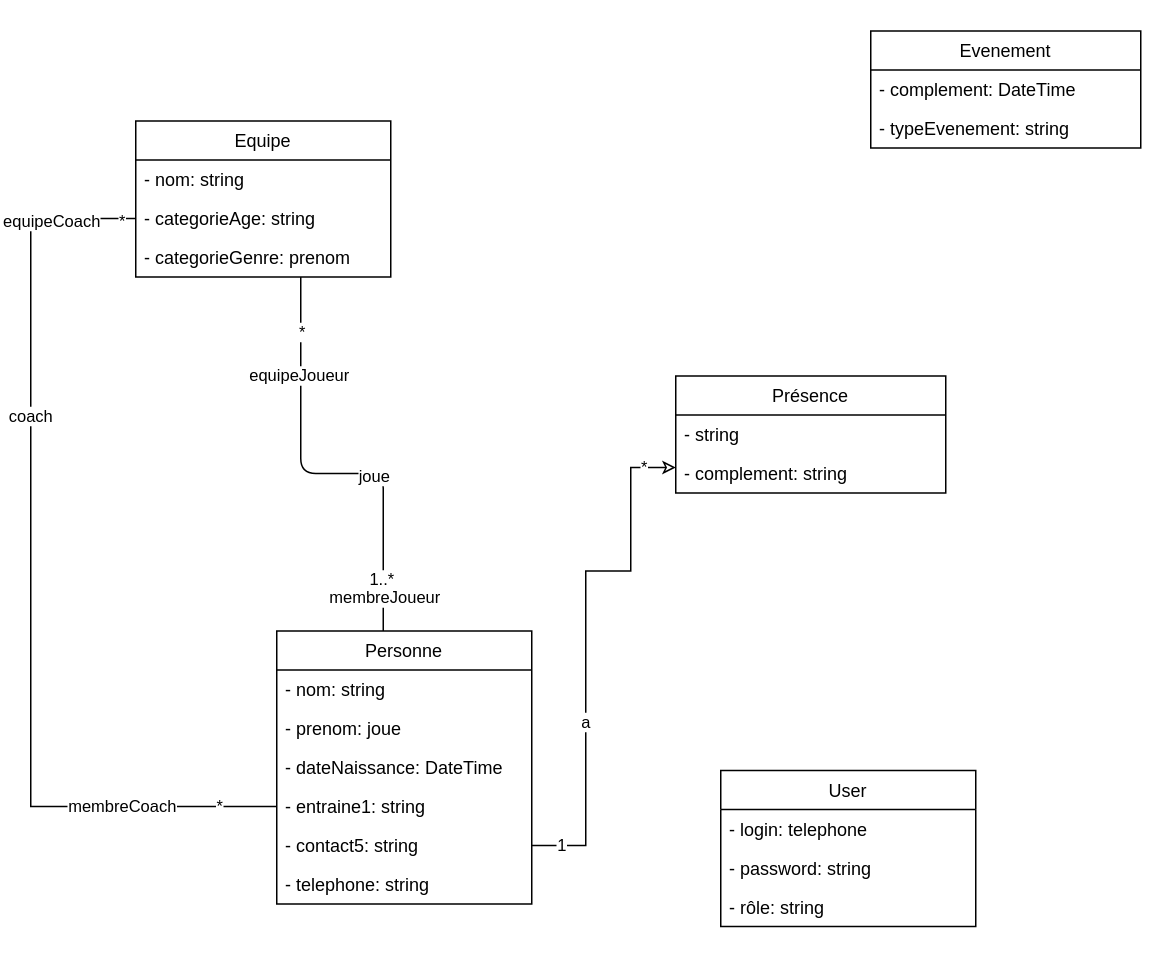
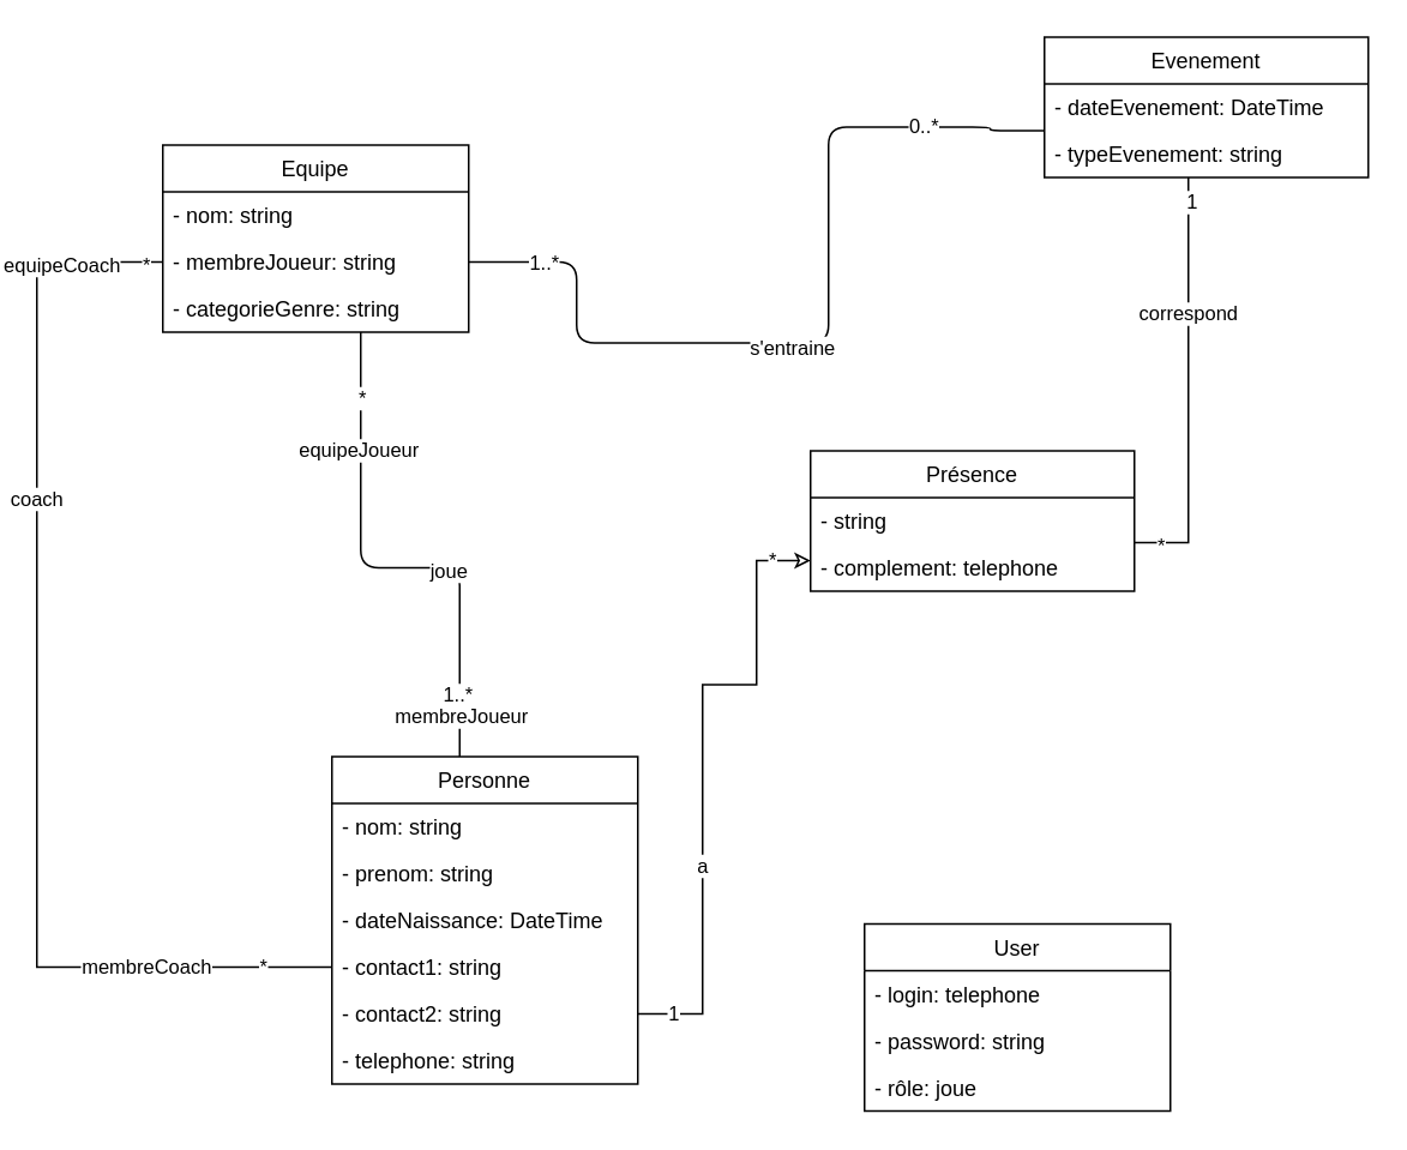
- <mxCell id="24" value="- complement: DateTime" style="text;strokeColor=none;fillColor=none;align=left;verticalAlign=top;spacingLeft=4;spacingRight=4;overflow=hidden;rotatable=0;points=[[0,0.5],[1,0.5]];portConstraint=eastwest;" parent="23" vertex="1"><mxGeometry y="26" width="180" height="26" as="geometry" /></mxCell>
+ <mxCell id="24" value="- dateEvenement: DateTime" style="text;strokeColor=none;fillColor=none;align=left;verticalAlign=top;spacingLeft=4;spacingRight=4;overflow=hidden;rotatable=0;points=[[0,0.5],[1,0.5]];portConstraint=eastwest;" parent="23" vertex="1"><mxGeometry y="26" width="180" height="26" as="geometry" /></mxCell>
- <mxCell id="11" value="- categorieAge: string" style="text;strokeColor=none;fillColor=none;align=left;verticalAlign=top;spacingLeft=4;spacingRight=4;overflow=hidden;rotatable=0;points=[[0,0.5],[1,0.5]];portConstraint=eastwest;" parent="9" vertex="1"><mxGeometry y="52" width="170" height="26" as="geometry" /></mxCell>
+ <mxCell id="11" value="- membreJoueur: string" style="text;strokeColor=none;fillColor=none;align=left;verticalAlign=top;spacingLeft=4;spacingRight=4;overflow=hidden;rotatable=0;points=[[0,0.5],[1,0.5]];portConstraint=eastwest;" parent="9" vertex="1"><mxGeometry y="52" width="170" height="26" as="geometry" /></mxCell>
- <mxCell id="12" value="- categorieGenre: prenom" style="text;strokeColor=none;fillColor=none;align=left;verticalAlign=top;spacingLeft=4;spacingRight=4;overflow=hidden;rotatable=0;points=[[0,0.5],[1,0.5]];portConstraint=eastwest;" parent="9" vertex="1"><mxGeometry y="78" width="170" height="26" as="geometry" /></mxCell>
+ <mxCell id="12" value="- categorieGenre: string" style="text;strokeColor=none;fillColor=none;align=left;verticalAlign=top;spacingLeft=4;spacingRight=4;overflow=hidden;rotatable=0;points=[[0,0.5],[1,0.5]];portConstraint=eastwest;" parent="9" vertex="1"><mxGeometry y="78" width="170" height="26" as="geometry" /></mxCell>
+ <mxCell id="26" value="" style="html=1;edgeStyle=orthogonalEdgeStyle;endArrow=none;endFill=0;" parent="1" source="9" target="23" edge="1"><mxGeometry relative="1" as="geometry"><Array as="points"><mxPoint x="320" y="145" /><mxPoint x="320" y="190" /><mxPoint x="460" y="190" /><mxPoint x="460" y="70" /><mxPoint x="550" y="70" /><mxPoint x="550" y="72" /></Array><mxPoint x="320" y="430" as="sourcePoint" /><mxPoint x="470" y="150" as="targetPoint" /></mxGeometry></mxCell>
+ <mxCell id="27" value="s'entraine" style="edgeLabel;html=1;align=center;verticalAlign=middle;resizable=0;points=[];" parent="26" vertex="1" connectable="0"><mxGeometry x="-0.081" y="-2" relative="1" as="geometry"><mxPoint as="offset" /></mxGeometry></mxCell>
+ <mxCell id="28" value="1..*" style="edgeLabel;html=1;align=center;verticalAlign=middle;resizable=0;points=[];" parent="26" vertex="1" connectable="0"><mxGeometry x="-0.831" relative="1" as="geometry"><mxPoint as="offset" /></mxGeometry></mxCell>
+ <mxCell id="29" value="0..*" style="edgeLabel;html=1;align=center;verticalAlign=middle;resizable=0;points=[];" parent="26" vertex="1" connectable="0"><mxGeometry x="0.711" y="1" relative="1" as="geometry"><mxPoint as="offset" /></mxGeometry></mxCell>
+ <mxCell id="19" style="edgeStyle=orthogonalEdgeStyle;rounded=0;orthogonalLoop=1;jettySize=auto;html=1;endArrow=none;endFill=0;" parent="1" source="23" target="30" edge="1"><mxGeometry relative="1" as="geometry"><Array as="points"><mxPoint x="660" y="301" /></Array></mxGeometry></mxCell>
+ <mxCell id="20" value="*" style="edgeLabel;html=1;align=center;verticalAlign=middle;resizable=0;points=[];" parent="19" vertex="1" connectable="0"><mxGeometry x="0.876" y="1" relative="1" as="geometry"><mxPoint as="offset" /></mxGeometry></mxCell>
+ <mxCell id="21" value="1" style="edgeLabel;html=1;align=center;verticalAlign=middle;resizable=0;points=[];" parent="19" vertex="1" connectable="0"><mxGeometry x="-0.889" y="1" relative="1" as="geometry"><mxPoint as="offset" /></mxGeometry></mxCell>
+ <mxCell id="22" value="correspond" style="edgeLabel;html=1;align=center;verticalAlign=middle;resizable=0;points=[];" parent="19" vertex="1" connectable="0"><mxGeometry x="-0.358" y="-1" relative="1" as="geometry"><mxPoint as="offset" /></mxGeometry></mxCell>
- <mxCell id="32" value="- complement: string" style="text;strokeColor=none;fillColor=none;align=left;verticalAlign=top;spacingLeft=4;spacingRight=4;overflow=hidden;rotatable=0;points=[[0,0.5],[1,0.5]];portConstraint=eastwest;" parent="30" vertex="1"><mxGeometry y="52" width="180" height="26" as="geometry" /></mxCell>
+ <mxCell id="32" value="- complement: telephone" style="text;strokeColor=none;fillColor=none;align=left;verticalAlign=top;spacingLeft=4;spacingRight=4;overflow=hidden;rotatable=0;points=[[0,0.5],[1,0.5]];portConstraint=eastwest;" parent="30" vertex="1"><mxGeometry y="52" width="180" height="26" as="geometry" /></mxCell>
- <mxCell id="4" value="- prenom: joue" style="text;strokeColor=none;fillColor=none;align=left;verticalAlign=top;spacingLeft=4;spacingRight=4;overflow=hidden;rotatable=0;points=[[0,0.5],[1,0.5]];portConstraint=eastwest;" parent="2" vertex="1"><mxGeometry y="52" width="170" height="26" as="geometry" /></mxCell>
+ <mxCell id="4" value="- prenom: string" style="text;strokeColor=none;fillColor=none;align=left;verticalAlign=top;spacingLeft=4;spacingRight=4;overflow=hidden;rotatable=0;points=[[0,0.5],[1,0.5]];portConstraint=eastwest;" parent="2" vertex="1"><mxGeometry y="52" width="170" height="26" as="geometry" /></mxCell>
- <mxCell id="6" value="- entraine1: string" style="text;strokeColor=none;fillColor=none;align=left;verticalAlign=top;spacingLeft=4;spacingRight=4;overflow=hidden;rotatable=0;points=[[0,0.5],[1,0.5]];portConstraint=eastwest;" parent="2" vertex="1"><mxGeometry y="104" width="170" height="26" as="geometry" /></mxCell>
+ <mxCell id="6" value="- contact1: string" style="text;strokeColor=none;fillColor=none;align=left;verticalAlign=top;spacingLeft=4;spacingRight=4;overflow=hidden;rotatable=0;points=[[0,0.5],[1,0.5]];portConstraint=eastwest;" parent="2" vertex="1"><mxGeometry y="104" width="170" height="26" as="geometry" /></mxCell>
- <mxCell id="7" value="- contact5: string" style="text;strokeColor=none;fillColor=none;align=left;verticalAlign=top;spacingLeft=4;spacingRight=4;overflow=hidden;rotatable=0;points=[[0,0.5],[1,0.5]];portConstraint=eastwest;" parent="2" vertex="1"><mxGeometry y="130" width="170" height="26" as="geometry" /></mxCell>
+ <mxCell id="7" value="- contact2: string" style="text;strokeColor=none;fillColor=none;align=left;verticalAlign=top;spacingLeft=4;spacingRight=4;overflow=hidden;rotatable=0;points=[[0,0.5],[1,0.5]];portConstraint=eastwest;" parent="2" vertex="1"><mxGeometry y="130" width="170" height="26" as="geometry" /></mxCell>
- <mxCell id="46" value="- rôle: string" style="text;strokeColor=none;fillColor=none;align=left;verticalAlign=top;spacingLeft=4;spacingRight=4;overflow=hidden;rotatable=0;points=[[0,0.5],[1,0.5]];portConstraint=eastwest;" vertex="1" parent="43"><mxGeometry y="78" width="170" height="26" as="geometry" /></mxCell>
+ <mxCell id="46" value="- rôle: joue" style="text;strokeColor=none;fillColor=none;align=left;verticalAlign=top;spacingLeft=4;spacingRight=4;overflow=hidden;rotatable=0;points=[[0,0.5],[1,0.5]];portConstraint=eastwest;" vertex="1" parent="43"><mxGeometry y="78" width="170" height="26" as="geometry" /></mxCell>
